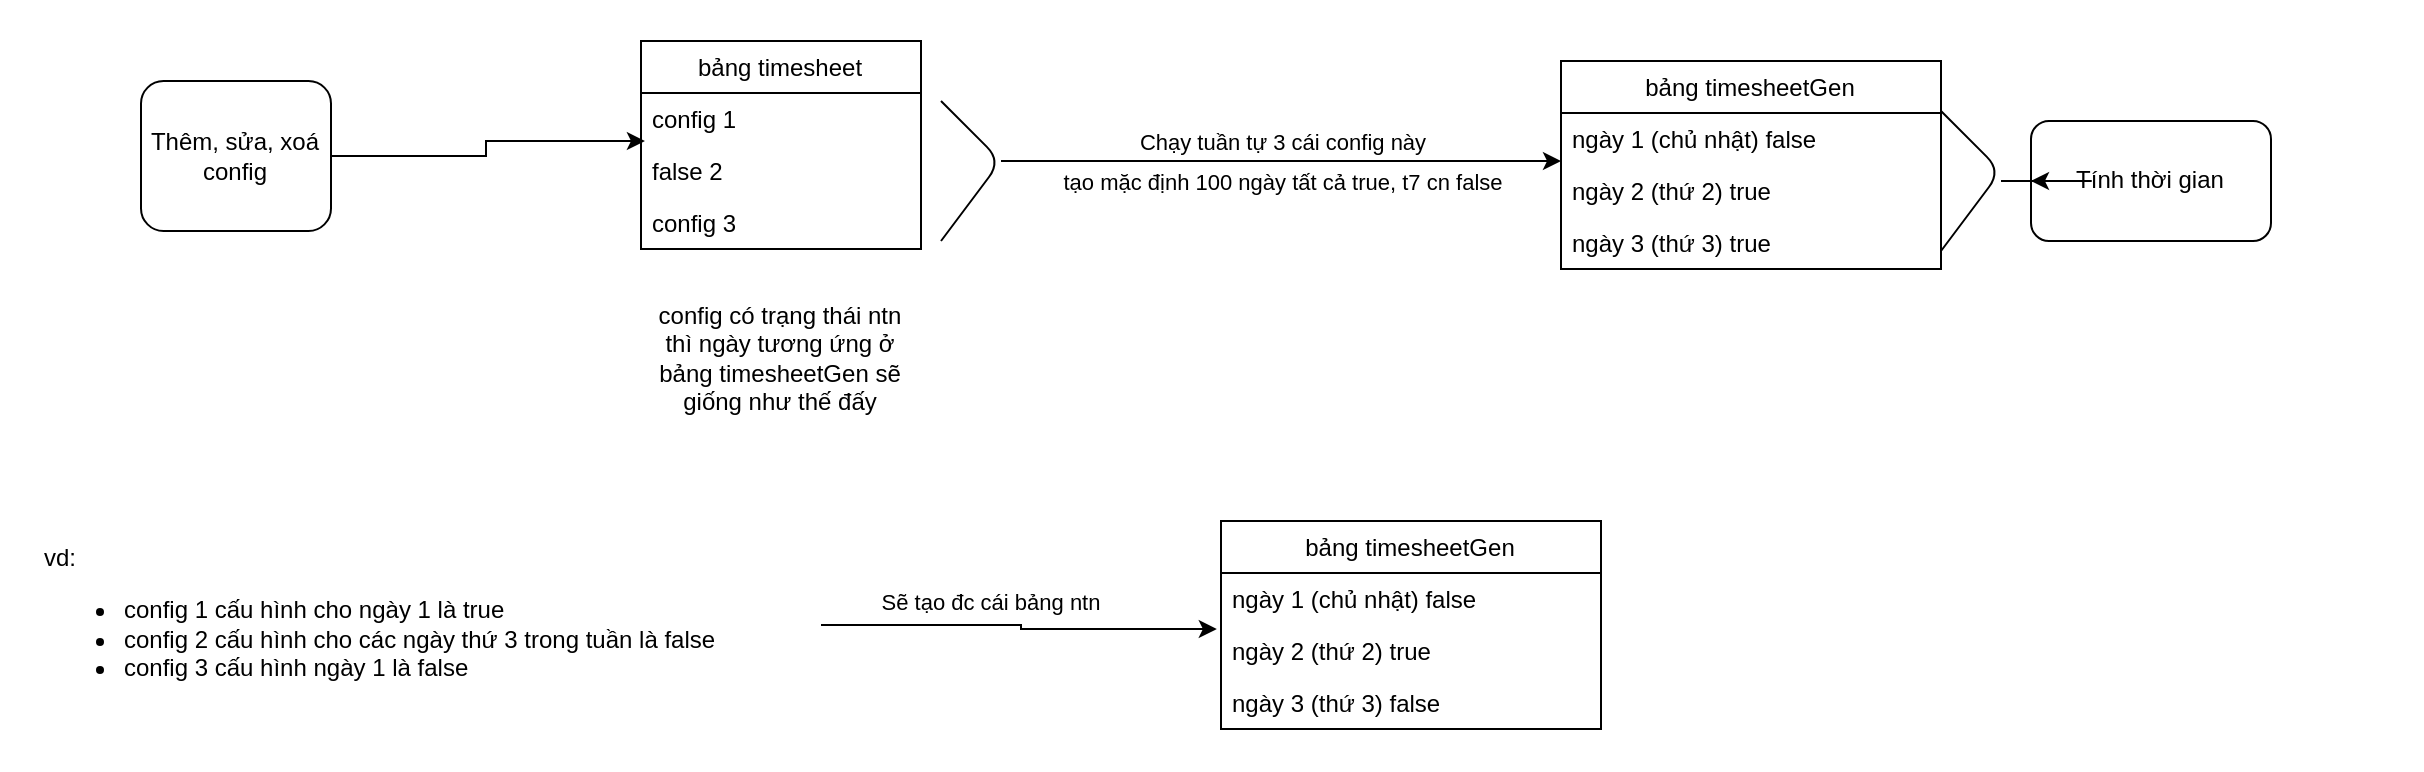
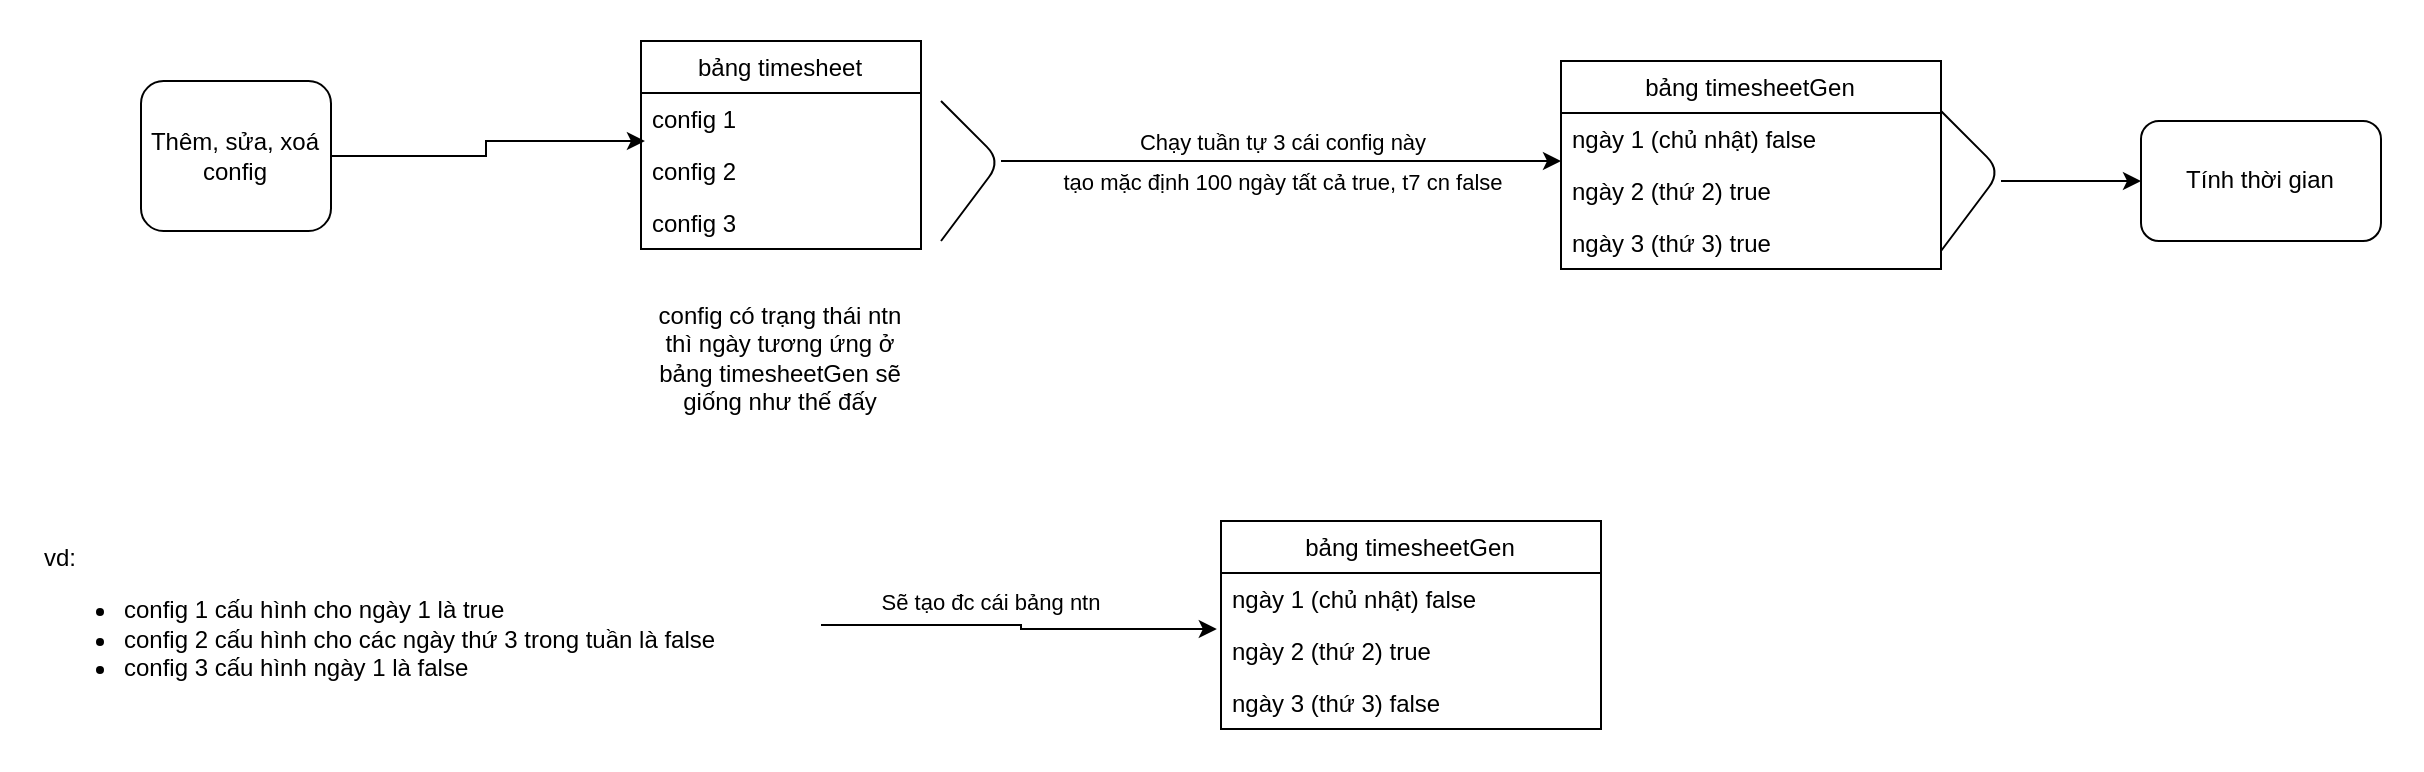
- <mxCell id="4" value="false 2" style="text;strokeColor=none;fillColor=none;align=left;verticalAlign=top;spacingLeft=4;spacingRight=4;overflow=hidden;rotatable=0;points=[[0,0.5],[1,0.5]];portConstraint=eastwest;" vertex="1" parent="2"><mxGeometry y="52" width="140" height="26" as="geometry" /></mxCell>
+ <mxCell id="4" value="config 2" style="text;strokeColor=none;fillColor=none;align=left;verticalAlign=top;spacingLeft=4;spacingRight=4;overflow=hidden;rotatable=0;points=[[0,0.5],[1,0.5]];portConstraint=eastwest;" vertex="1" parent="2"><mxGeometry y="52" width="140" height="26" as="geometry" /></mxCell>
- <mxCell id="15" value="Tính thời gian" style="rounded=1;whiteSpace=wrap;html=1;" vertex="1" parent="1"><mxGeometry x="1015" y="60" width="120" height="60" as="geometry" /></mxCell>
+ <mxCell id="15" value="Tính thời gian" style="rounded=1;whiteSpace=wrap;html=1;" vertex="1" parent="1"><mxGeometry x="1070" y="60" width="120" height="60" as="geometry" /></mxCell>
